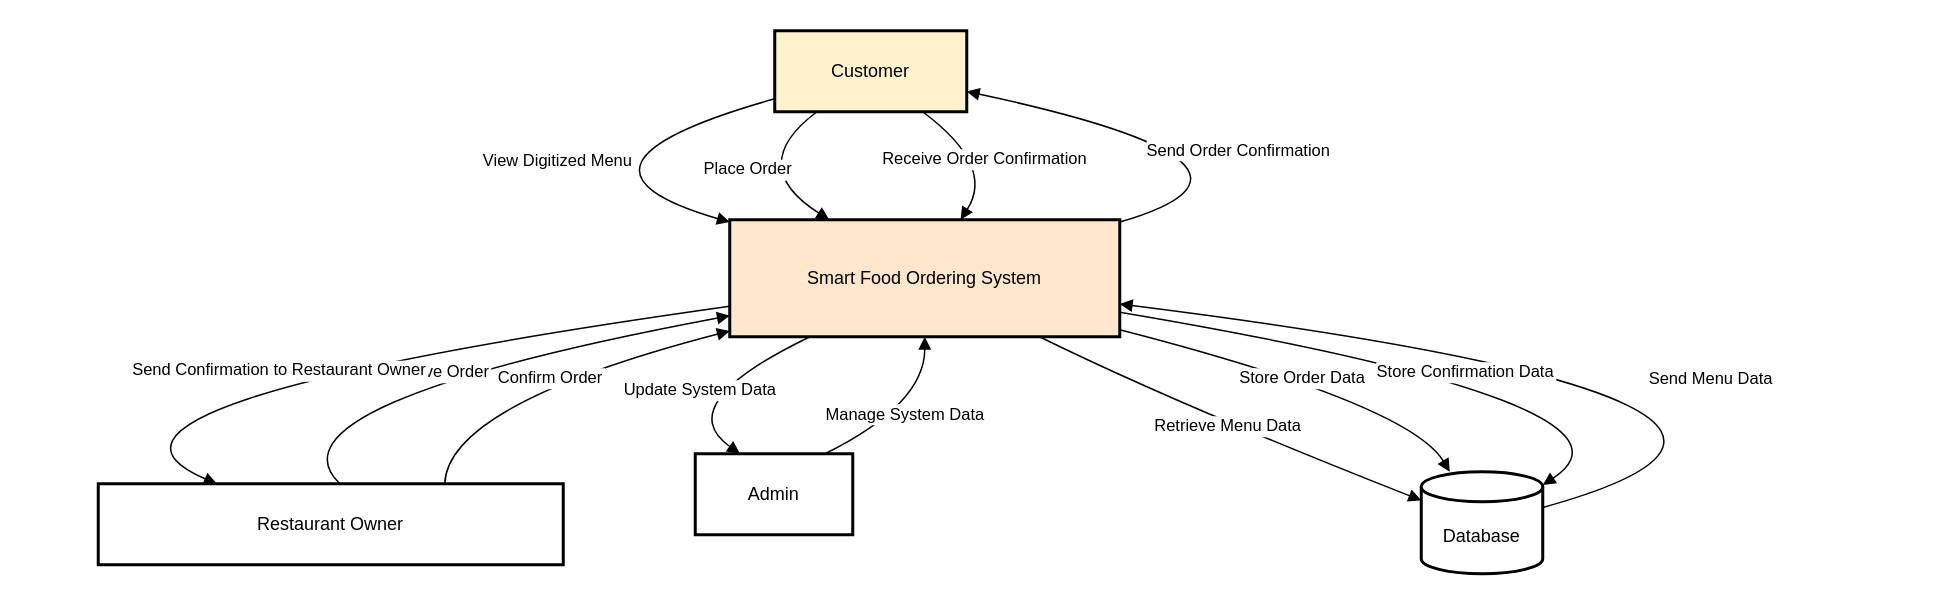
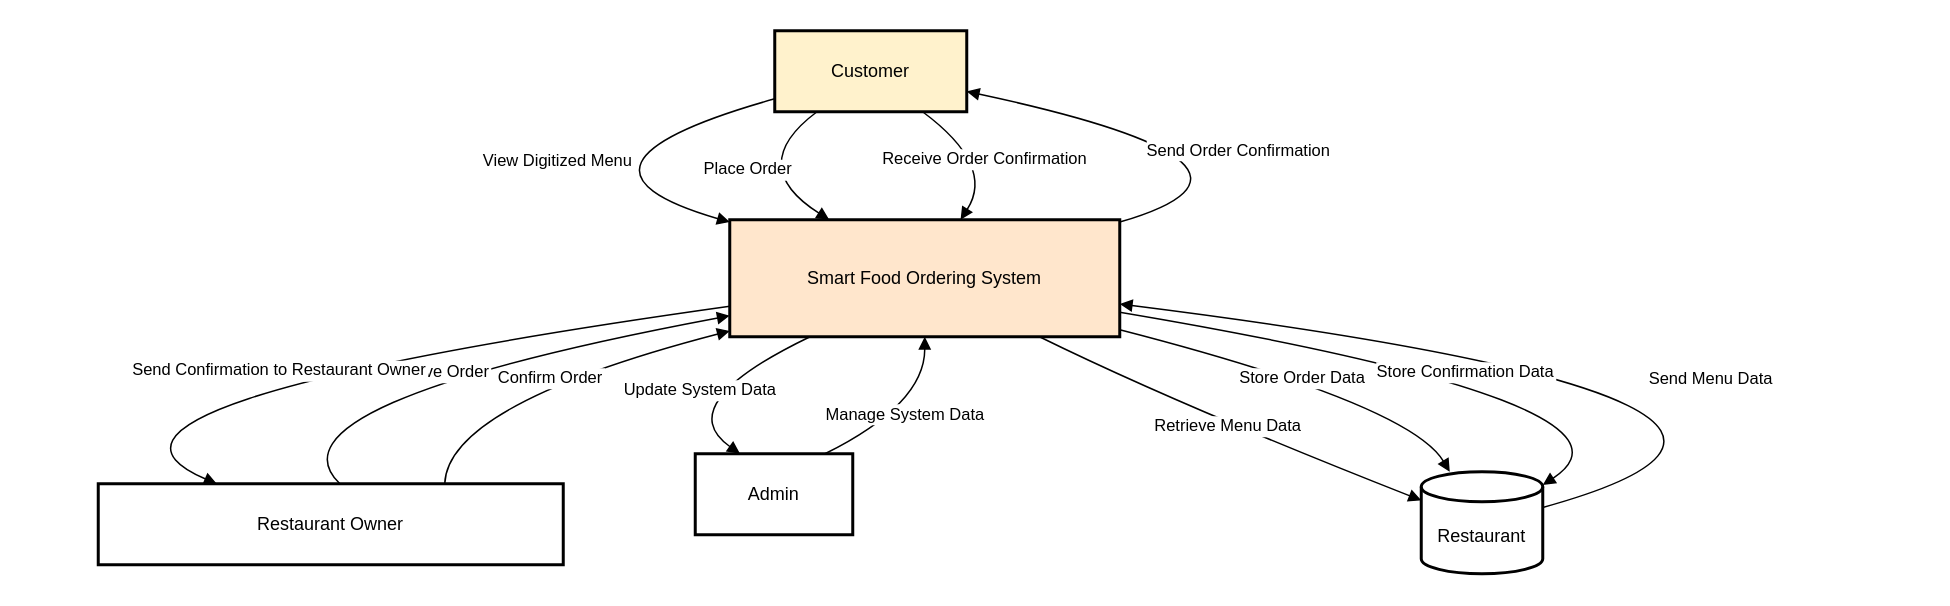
- <mxCell id="6" value="Database" style="shape=cylinder3;boundedLbl=1;backgroundOutline=1;size=10;strokeWidth=2;whiteSpace=wrap;" vertex="1" parent="1"><mxGeometry x="947" y="314" width="81" height="68" as="geometry" /></mxCell>
+ <mxCell id="6" value="Restaurant" style="shape=cylinder3;boundedLbl=1;backgroundOutline=1;size=10;strokeWidth=2;whiteSpace=wrap;" vertex="1" parent="1"><mxGeometry x="947" y="314" width="81" height="68" as="geometry" /></mxCell>
